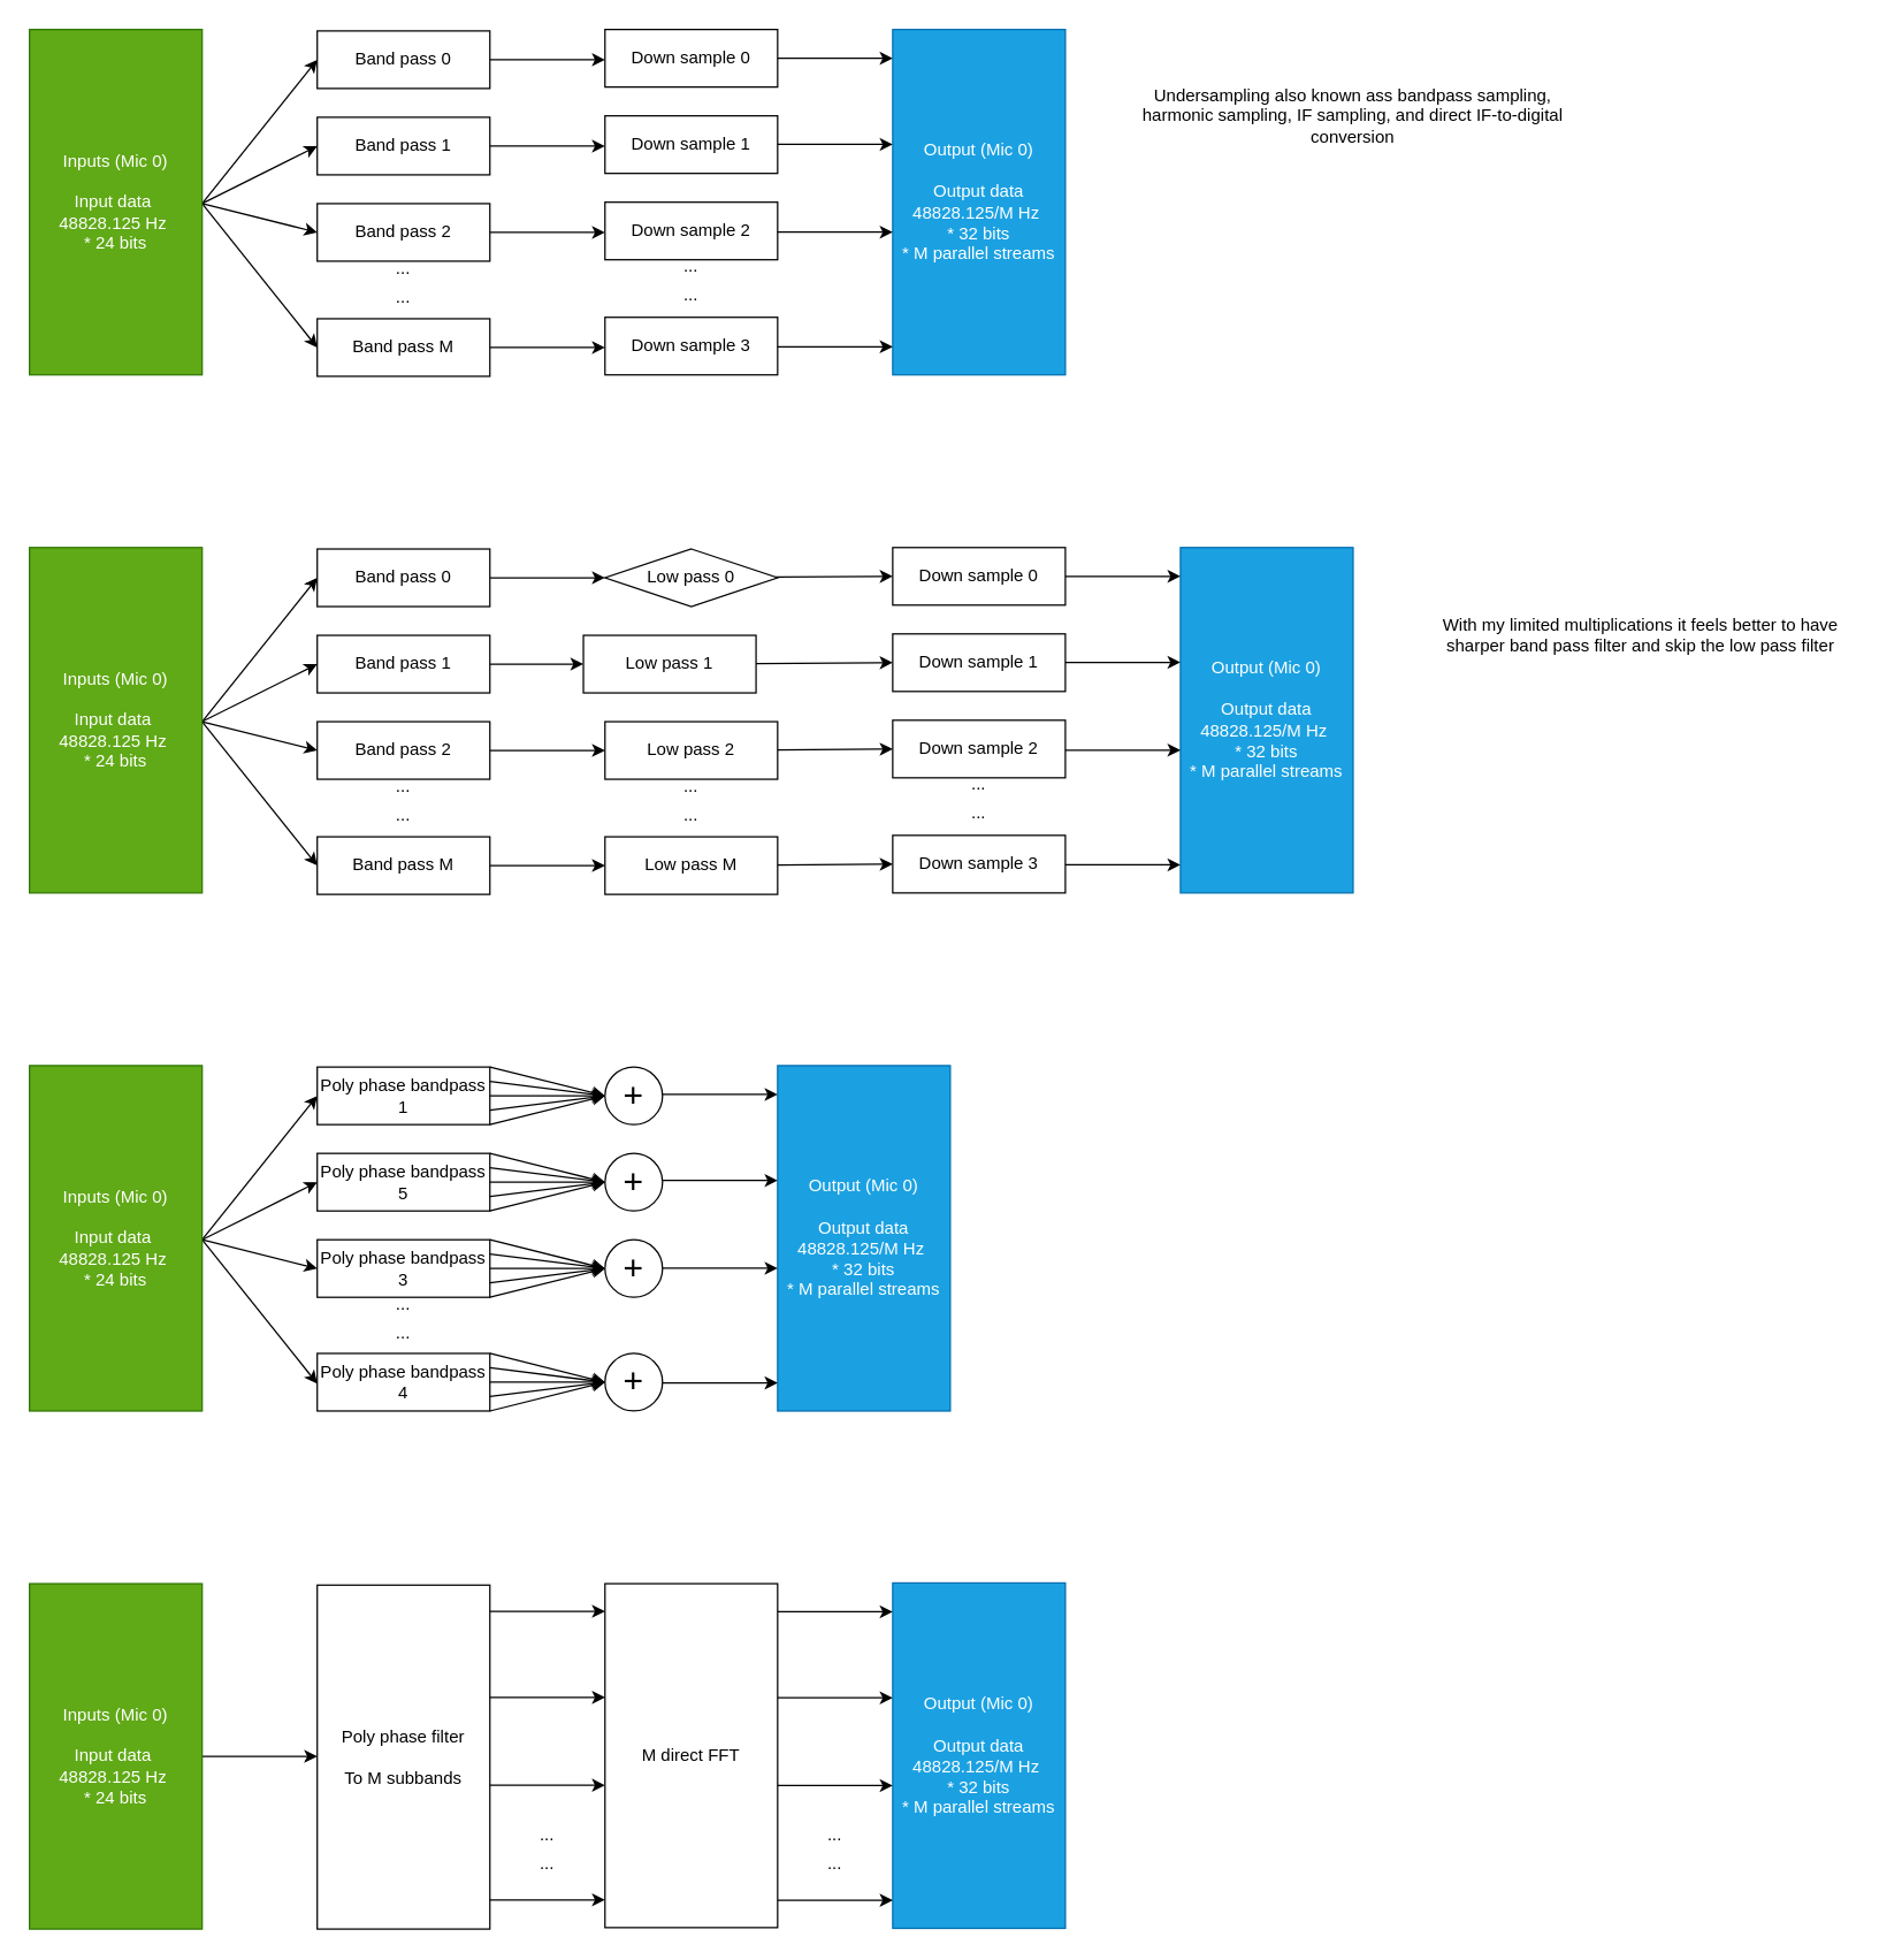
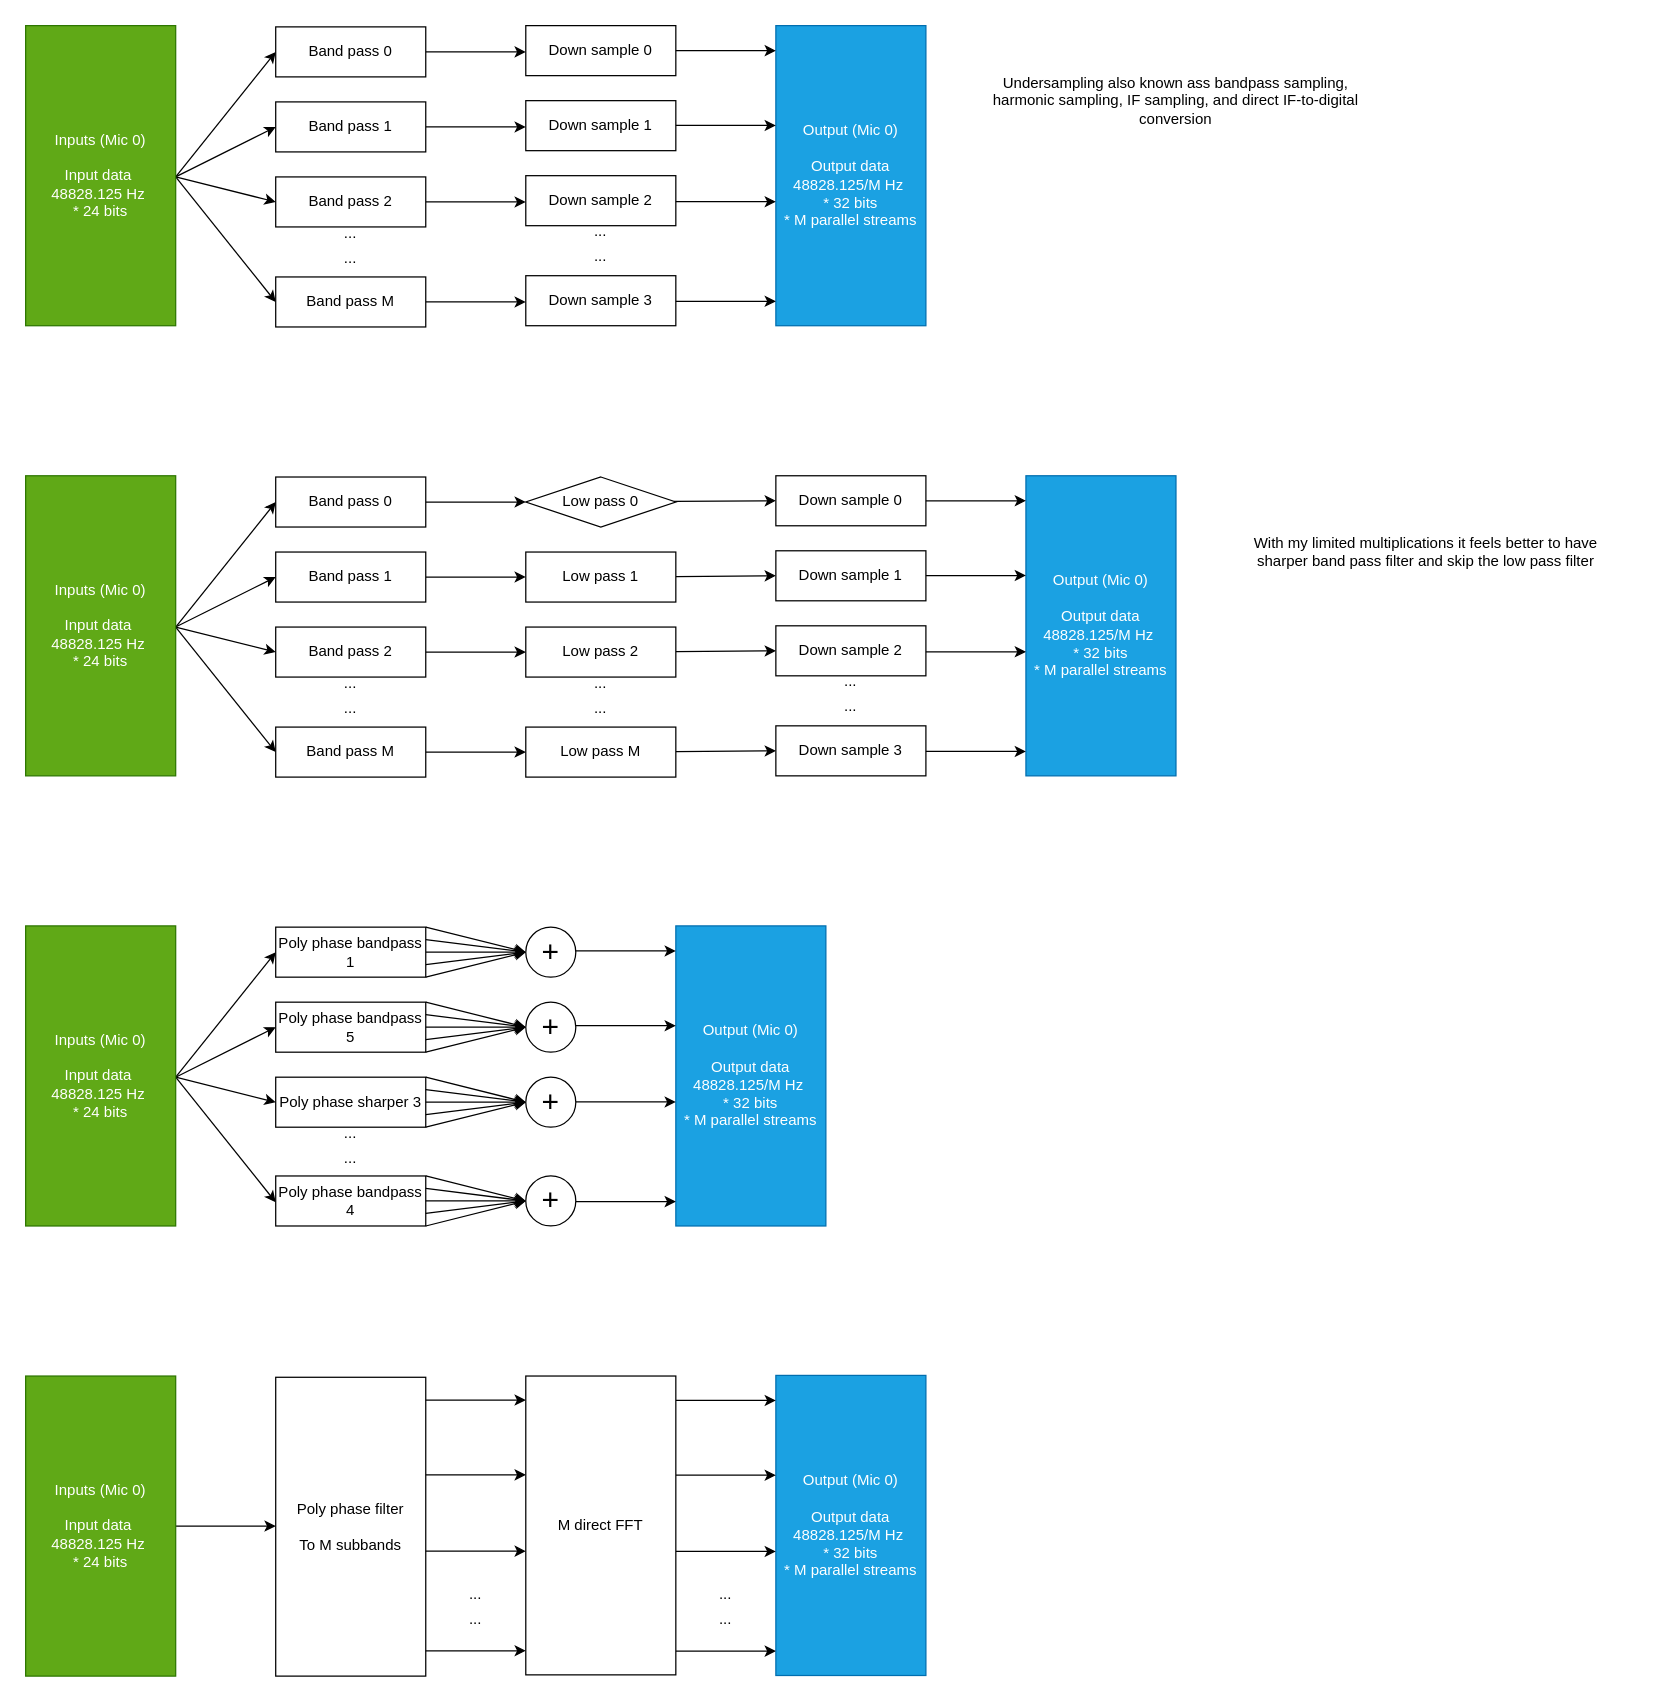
- <mxCell id="20" value="Low pass 1" style="rounded=0;whiteSpace=wrap;html=1;" parent="1" vertex="1"><mxGeometry x="405" y="441" width="120" height="40" as="geometry" /></mxCell>
+ <mxCell id="20" value="Low pass 1" style="rounded=0;whiteSpace=wrap;html=1;" parent="1" vertex="1"><mxGeometry x="420" y="441" width="120" height="40" as="geometry" /></mxCell>
- <mxCell id="55" value="Poly phase bandpass 3" style="rounded=0;whiteSpace=wrap;html=1;" parent="1" vertex="1"><mxGeometry x="220" y="861" width="120" height="40" as="geometry" /></mxCell>
+ <mxCell id="55" value="Poly phase sharper 3" style="rounded=0;whiteSpace=wrap;html=1;" parent="1" vertex="1"><mxGeometry x="220" y="861" width="120" height="40" as="geometry" /></mxCell>
